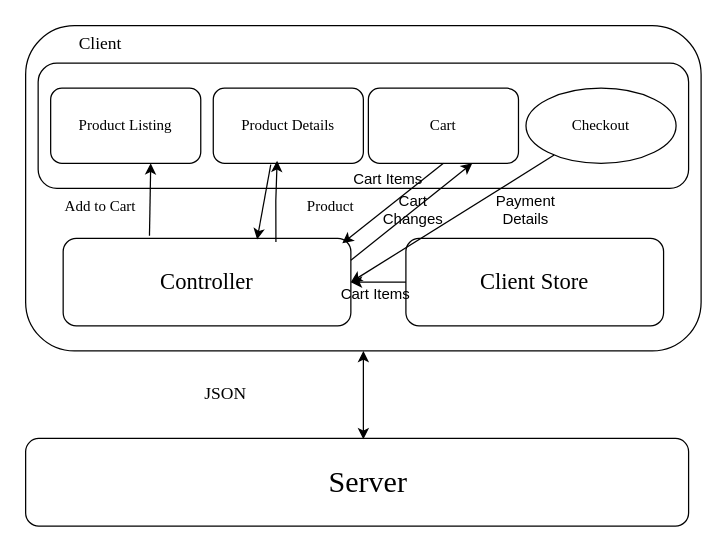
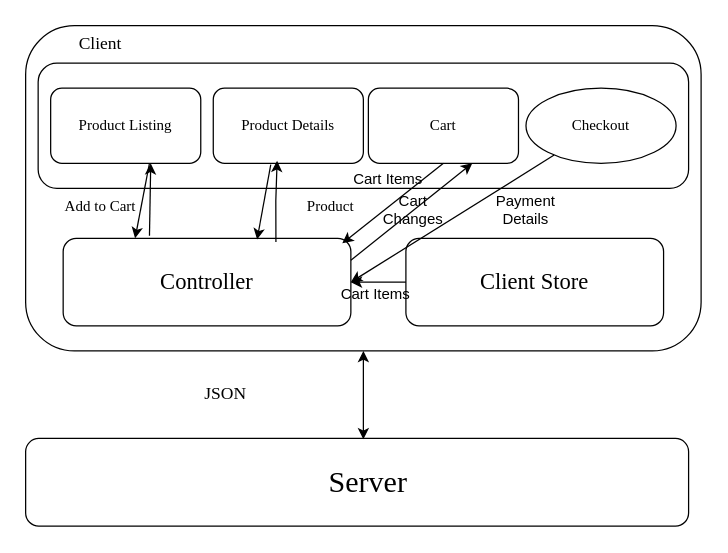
+ <mxCell id="14" value="" style="endArrow=classic;html=1;rounded=0;exitX=0.658;exitY=1;exitDx=0;exitDy=0;exitPerimeter=0;entryX=0.25;entryY=0;entryDx=0;entryDy=0;" edge="1" parent="1" source="9" target="7"><mxGeometry width="50" height="50" relative="1" as="geometry"><mxPoint x="70" y="190" as="sourcePoint" /><mxPoint x="80" y="189" as="targetPoint" /></mxGeometry></mxCell>
